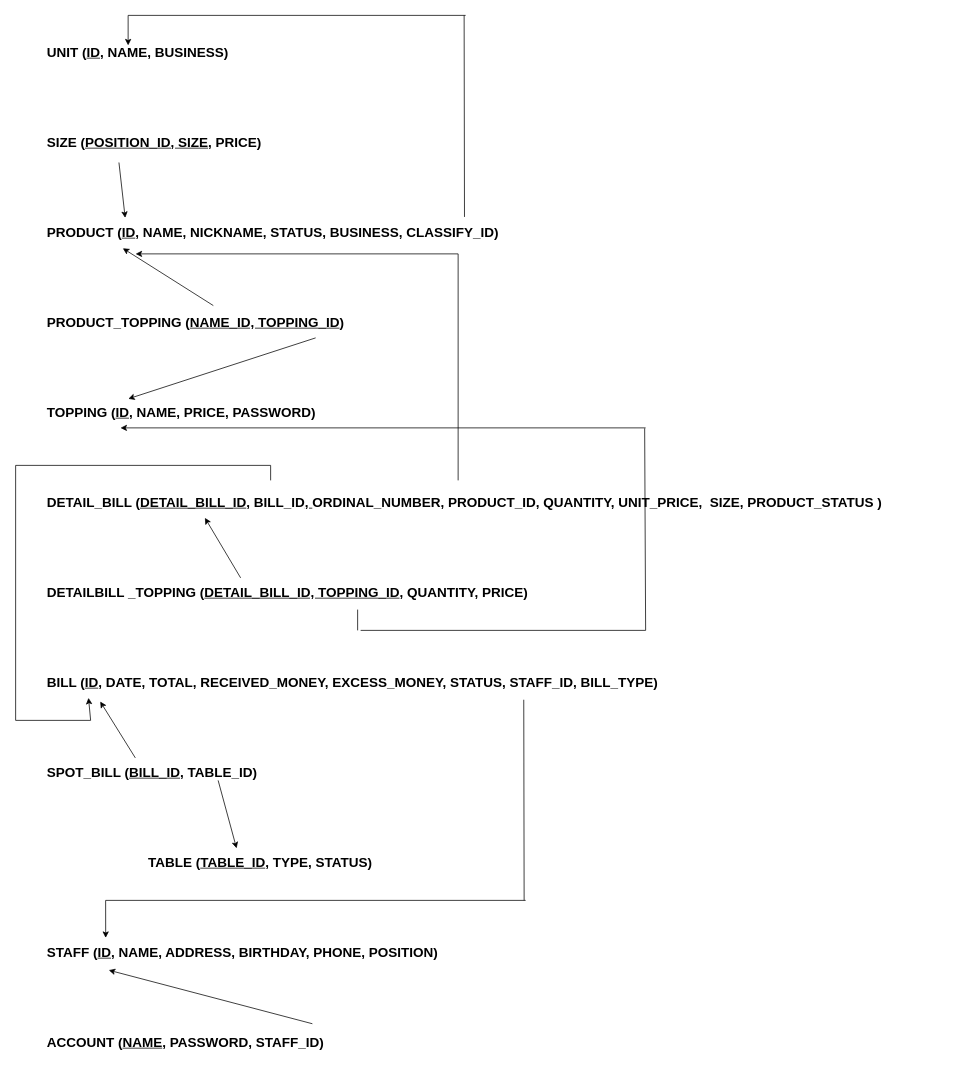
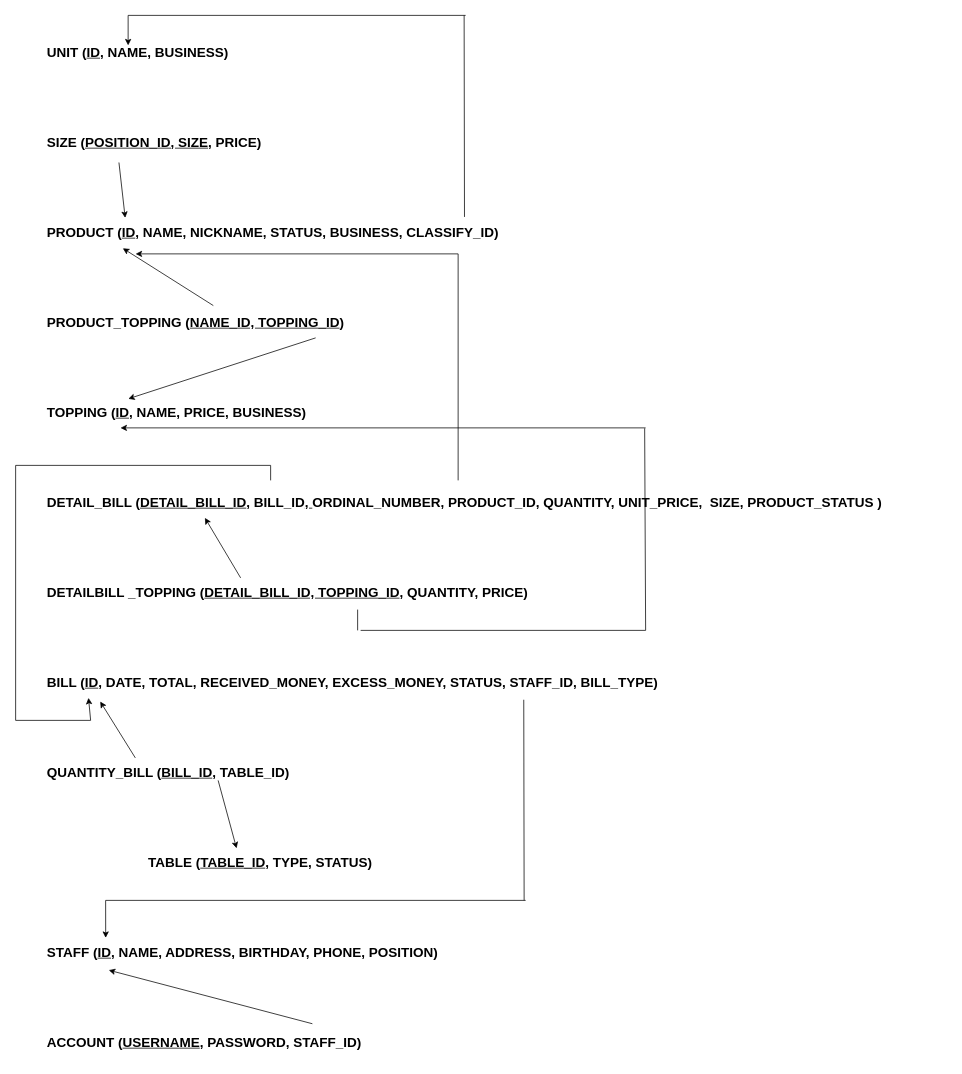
- <mxCell id="5" value="&lt;span style=&quot;font-size: 18px&quot;&gt;TOPPING (&lt;u&gt;ID&lt;/u&gt;, NAME, PRICE, PASSWORD)&lt;/span&gt;" style="text;html=1;strokeColor=none;fillColor=none;align=left;verticalAlign=middle;whiteSpace=wrap;rounded=0;fontStyle=1" vertex="1" parent="1"><mxGeometry y="530" width="1040" height="40" as="geometry" x="60" /></mxCell>
+ <mxCell id="5" value="&lt;span style=&quot;font-size: 18px&quot;&gt;TOPPING (&lt;u&gt;ID&lt;/u&gt;, NAME, PRICE, BUSINESS)&lt;/span&gt;" style="text;html=1;strokeColor=none;fillColor=none;align=left;verticalAlign=middle;whiteSpace=wrap;rounded=0;fontStyle=1" vertex="1" parent="1"><mxGeometry y="530" width="1040" height="40" as="geometry" x="60" /></mxCell>
- <mxCell id="10" value="&lt;span style=&quot;font-size: 18px&quot;&gt;SPOT_BILL (&lt;u&gt;BILL_ID&lt;/u&gt;, TABLE_ID)&lt;/span&gt;" style="text;html=1;strokeColor=none;fillColor=none;align=left;verticalAlign=middle;whiteSpace=wrap;rounded=0;fontStyle=1" vertex="1" parent="1"><mxGeometry y="1010" width="1040" height="40" as="geometry" x="60" /></mxCell>
+ <mxCell id="10" value="&lt;span style=&quot;font-size: 18px&quot;&gt;QUANTITY_BILL (&lt;u&gt;BILL_ID&lt;/u&gt;, TABLE_ID)&lt;/span&gt;" style="text;html=1;strokeColor=none;fillColor=none;align=left;verticalAlign=middle;whiteSpace=wrap;rounded=0;fontStyle=1" vertex="1" parent="1"><mxGeometry y="1010" width="1040" height="40" as="geometry" x="60" /></mxCell>
- <mxCell id="13" value="&lt;span style=&quot;font-size: 18px&quot;&gt;ACCOUNT (&lt;u&gt;NAME&lt;/u&gt;, PASSWORD, STAFF_ID)&lt;/span&gt;" style="text;html=1;strokeColor=none;fillColor=none;align=left;verticalAlign=middle;whiteSpace=wrap;rounded=0;fontStyle=1" vertex="1" parent="1"><mxGeometry y="1370" width="1040" height="40" as="geometry" x="60" /></mxCell>
+ <mxCell id="13" value="&lt;span style=&quot;font-size: 18px&quot;&gt;ACCOUNT (&lt;u&gt;USERNAME&lt;/u&gt;, PASSWORD, STAFF_ID)&lt;/span&gt;" style="text;html=1;strokeColor=none;fillColor=none;align=left;verticalAlign=middle;whiteSpace=wrap;rounded=0;fontStyle=1" vertex="1" parent="1"><mxGeometry y="1370" width="1040" height="40" as="geometry" x="60" /></mxCell>
